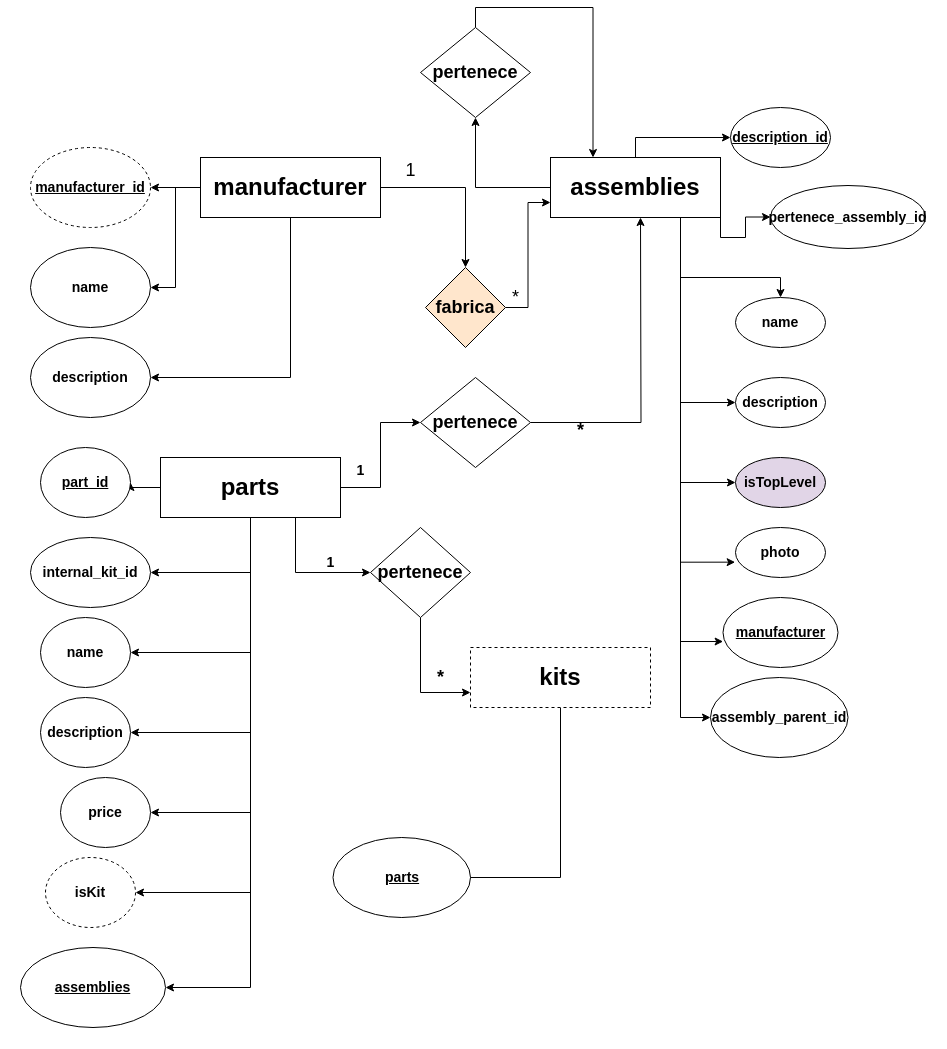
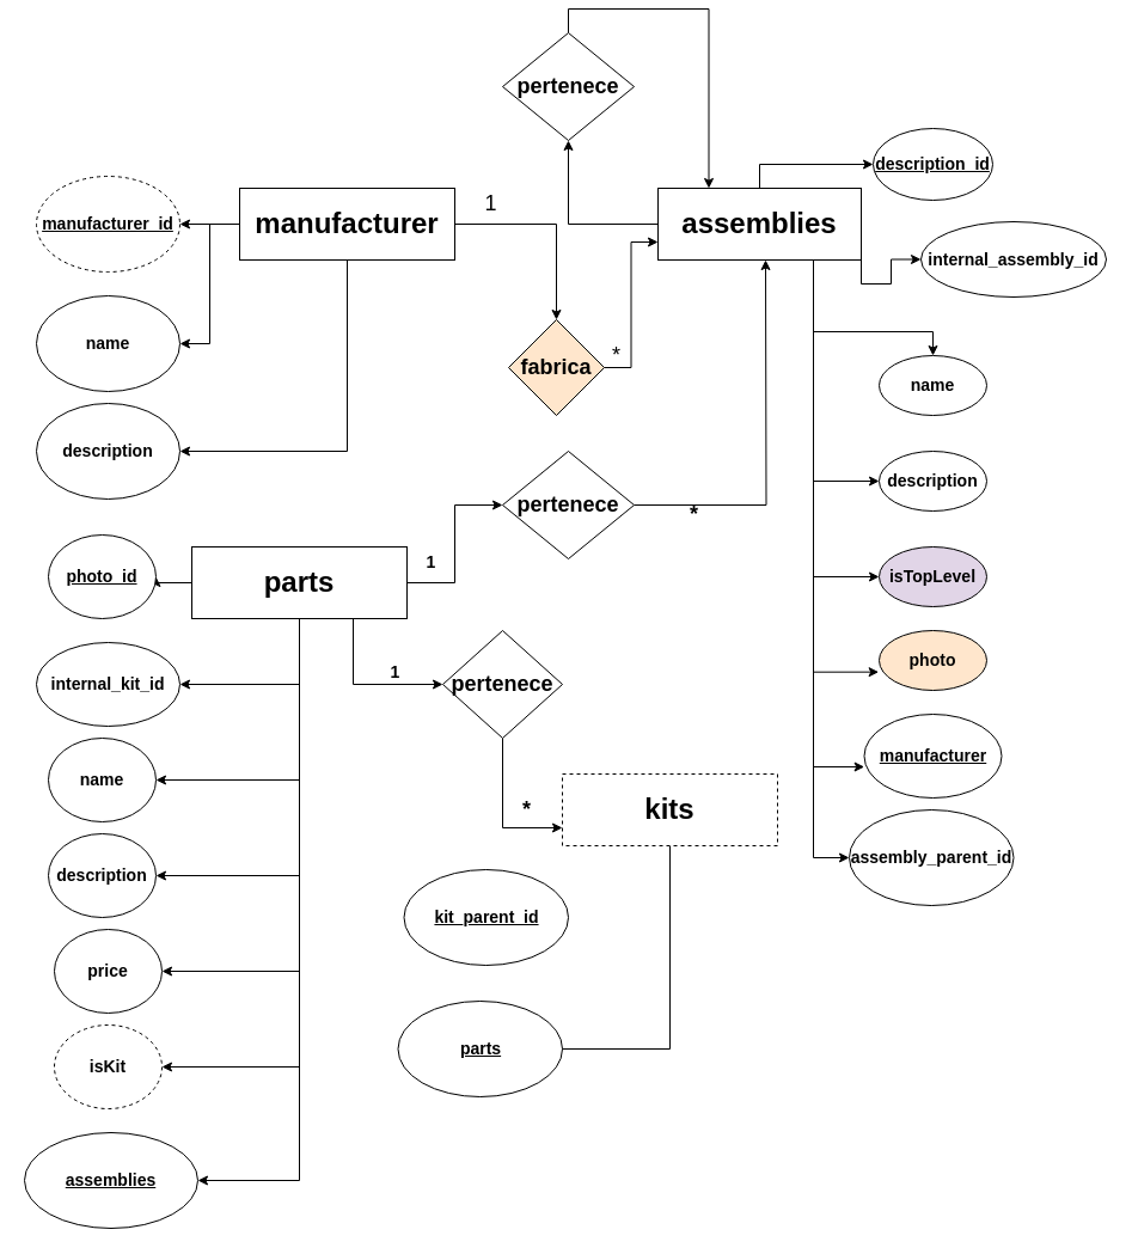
- <mxCell id="58" value="&lt;b style=&quot;&quot;&gt;&lt;font style=&quot;font-size: 14px;&quot;&gt;pertenece_assembly_id&lt;/font&gt;&lt;/b&gt;" style="ellipse;whiteSpace=wrap;html=1;" parent="1" vertex="1"><mxGeometry x="770" y="178" width="155" height="63" as="geometry" /></mxCell>
+ <mxCell id="58" value="&lt;b style=&quot;&quot;&gt;&lt;font style=&quot;font-size: 14px;&quot;&gt;internal_assembly_id&lt;/font&gt;&lt;/b&gt;" style="ellipse;whiteSpace=wrap;html=1;" parent="1" vertex="1"><mxGeometry x="770" y="178" width="155" height="63" as="geometry" /></mxCell>
- <mxCell id="43" value="&lt;font style=&quot;font-size: 14px;&quot;&gt;&lt;b&gt;&lt;u&gt;part_id&lt;/u&gt;&lt;/b&gt;&lt;/font&gt;" style="ellipse;whiteSpace=wrap;html=1;" parent="1" vertex="1"><mxGeometry x="40" y="440" width="90" height="70" as="geometry" /></mxCell>
+ <mxCell id="43" value="&lt;font style=&quot;font-size: 14px;&quot;&gt;&lt;b&gt;&lt;u&gt;photo_id&lt;/u&gt;&lt;/b&gt;&lt;/font&gt;" style="ellipse;whiteSpace=wrap;html=1;" parent="1" vertex="1"><mxGeometry x="40" y="440" width="90" height="70" as="geometry" /></mxCell>
- <mxCell id="36" value="&lt;font style=&quot;font-size: 14px;&quot;&gt;&lt;b&gt;photo&lt;/b&gt;&lt;/font&gt;" style="ellipse;whiteSpace=wrap;html=1;" parent="1" vertex="1"><mxGeometry x="735" y="520" width="90" height="50" as="geometry" /></mxCell>
+ <mxCell id="36" value="&lt;font style=&quot;font-size: 14px;&quot;&gt;&lt;b&gt;photo&lt;/b&gt;&lt;/font&gt;" style="ellipse;whiteSpace=wrap;html=1;fillColor=#ffe6cc;" parent="1" vertex="1"><mxGeometry x="735" y="520" width="90" height="50" as="geometry" /></mxCell>
+ <mxCell id="51" value="&lt;font style=&quot;font-size: 14px;&quot;&gt;&lt;b&gt;&lt;u&gt;kit_parent_id&lt;/u&gt;&lt;/b&gt;&lt;/font&gt;" style="ellipse;whiteSpace=wrap;html=1;" parent="1" vertex="1"><mxGeometry x="337.5" y="720" width="137.5" height="80" as="geometry" /></mxCell>
- <mxCell id="46" value="&lt;font style=&quot;font-size: 14px;&quot;&gt;&lt;b&gt;price&lt;/b&gt;&lt;/font&gt;" style="ellipse;whiteSpace=wrap;html=1;" parent="1" vertex="1"><mxGeometry x="60" y="770" width="90" height="70" as="geometry" /></mxCell>
+ <mxCell id="46" value="&lt;font style=&quot;font-size: 14px;&quot;&gt;&lt;b&gt;price&lt;/b&gt;&lt;/font&gt;" style="ellipse;whiteSpace=wrap;html=1;" parent="1" vertex="1"><mxGeometry x="45" y="770" width="90" height="70" as="geometry" /></mxCell>
